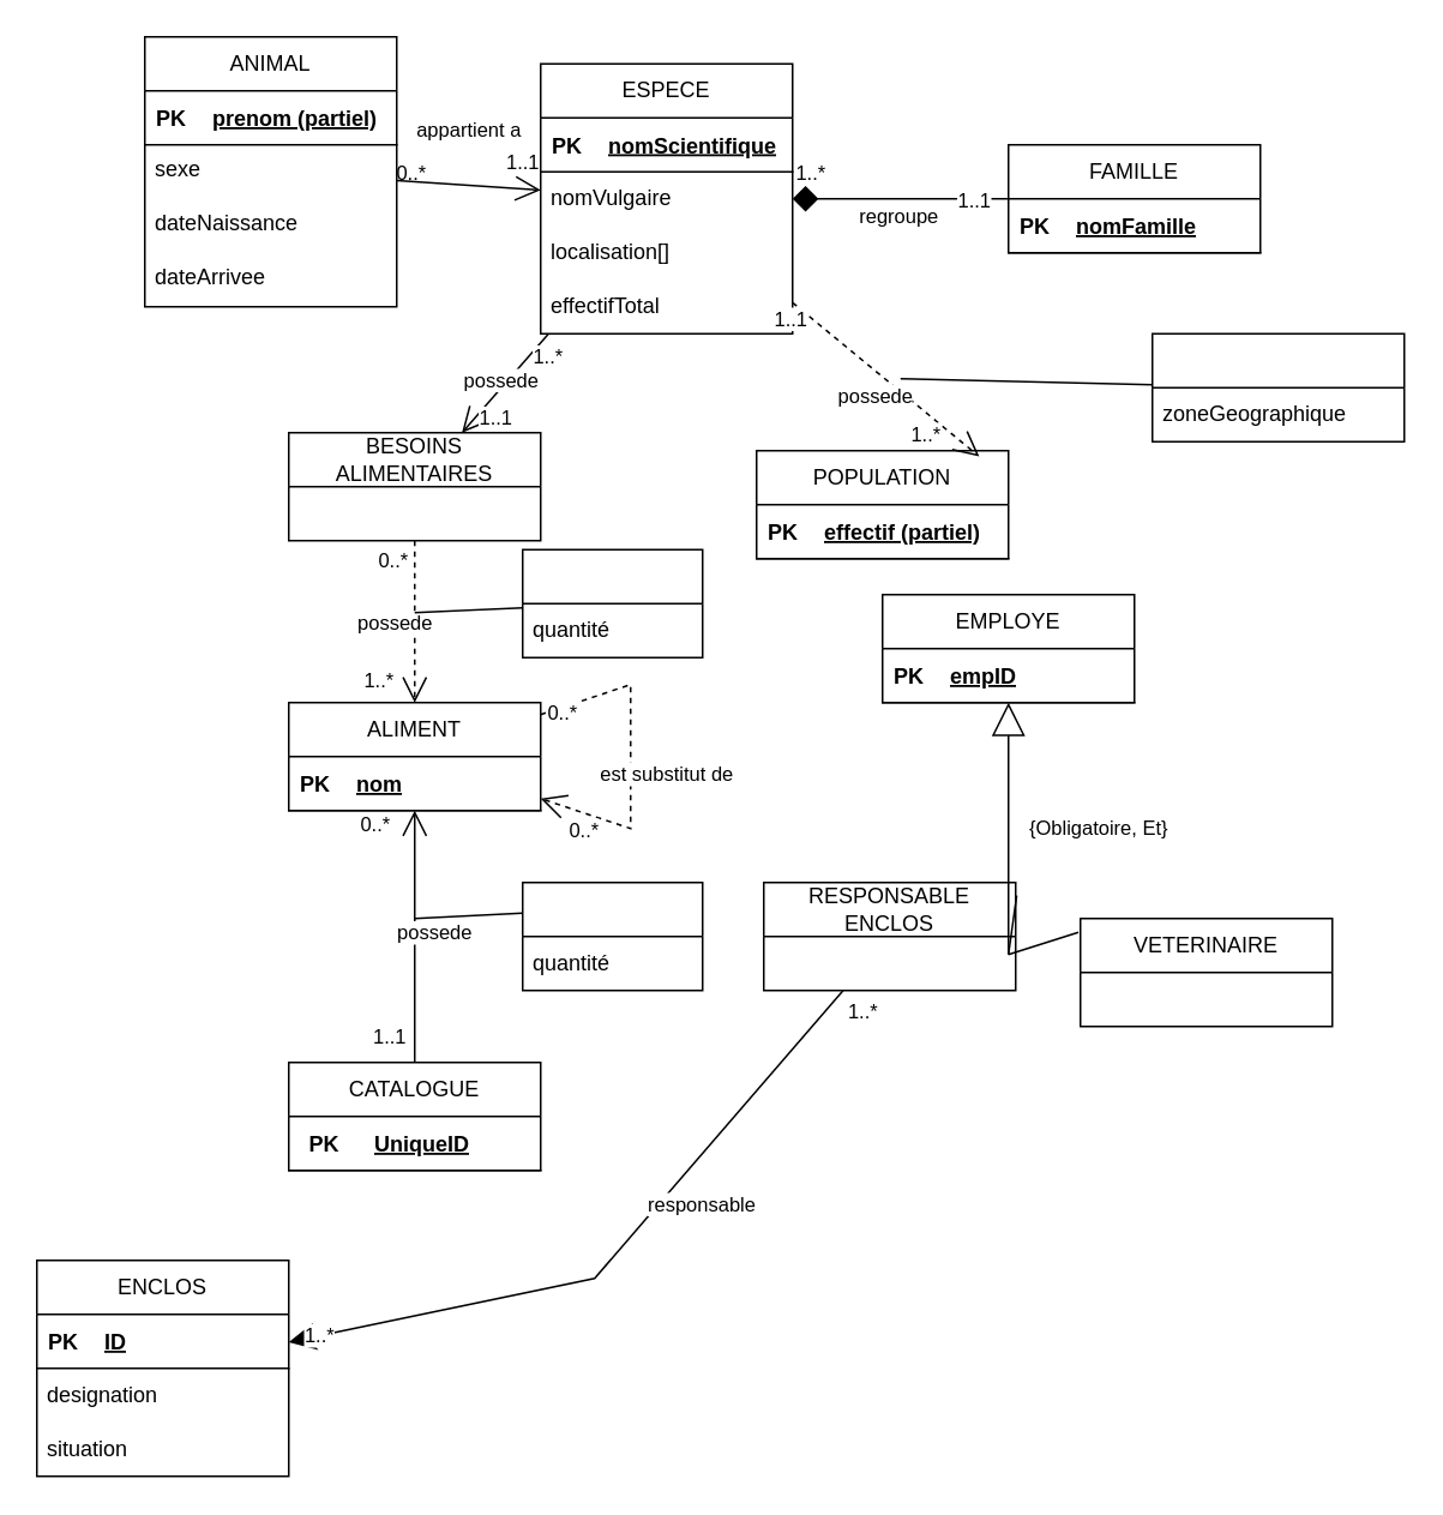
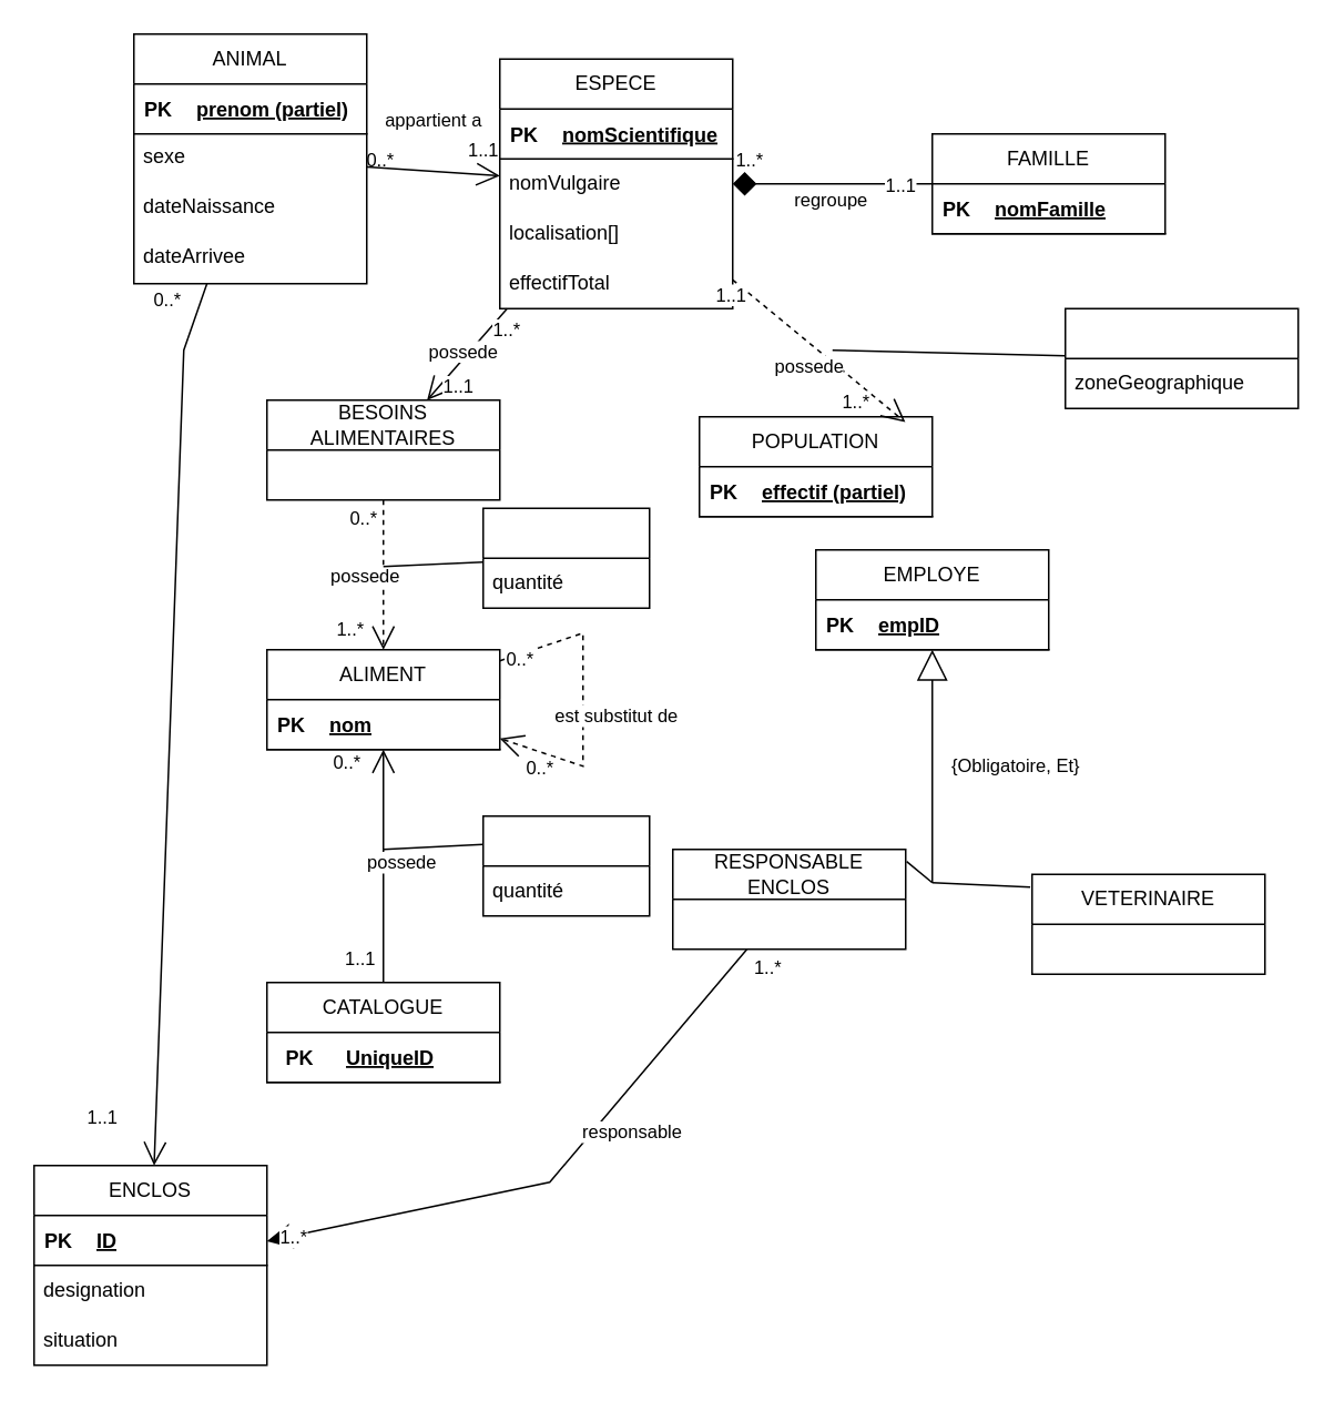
+ <mxCell id="86" value="" style="endArrow=open;endFill=1;endSize=12;html=1;rounded=0;" edge="1" parent="1" source="2" target="22"><mxGeometry width="160" relative="1" as="geometry"><mxPoint x="200" y="150" as="sourcePoint" /><mxPoint x="360" y="150" as="targetPoint" /><Array as="points"><mxPoint x="110" y="210" /></Array></mxGeometry></mxCell>
+ <mxCell id="87" value="0..*" style="edgeLabel;html=1;align=center;verticalAlign=middle;resizable=0;points=[];" vertex="1" connectable="0" parent="86"><mxGeometry x="-0.71" y="-2" relative="1" as="geometry"><mxPoint x="-7" y="-65" as="offset" /></mxGeometry></mxCell>
+ <mxCell id="88" value="1..1" style="edgeLabel;html=1;align=center;verticalAlign=middle;resizable=0;points=[];" vertex="1" connectable="0" parent="86"><mxGeometry x="0.59" y="-7" relative="1" as="geometry"><mxPoint x="-29" y="80" as="offset" /></mxGeometry></mxCell>
- <mxCell id="54" value="RESPONSABLE ENCLOS" style="swimlane;fontStyle=0;childLayout=stackLayout;horizontal=1;startSize=30;horizontalStack=0;resizeParent=1;resizeParentMax=0;resizeLast=0;collapsible=1;marginBottom=0;whiteSpace=wrap;html=1;" vertex="1" parent="1"><mxGeometry x="424" y="490" width="140" height="60" as="geometry" /></mxCell>
+ <mxCell id="54" value="RESPONSABLE ENCLOS" style="swimlane;fontStyle=0;childLayout=stackLayout;horizontal=1;startSize=30;horizontalStack=0;resizeParent=1;resizeParentMax=0;resizeLast=0;collapsible=1;marginBottom=0;whiteSpace=wrap;html=1;" vertex="1" parent="1"><mxGeometry x="404" y="510" width="140" height="60" as="geometry" /></mxCell>
- <mxCell id="55" value="VETERINAIRE" style="swimlane;fontStyle=0;childLayout=stackLayout;horizontal=1;startSize=30;horizontalStack=0;resizeParent=1;resizeParentMax=0;resizeLast=0;collapsible=1;marginBottom=0;whiteSpace=wrap;html=1;" vertex="1" parent="1"><mxGeometry x="600" y="510" width="140" height="60" as="geometry" /></mxCell>
+ <mxCell id="55" value="VETERINAIRE" style="swimlane;fontStyle=0;childLayout=stackLayout;horizontal=1;startSize=30;horizontalStack=0;resizeParent=1;resizeParentMax=0;resizeLast=0;collapsible=1;marginBottom=0;whiteSpace=wrap;html=1;" vertex="1" parent="1"><mxGeometry x="620" y="525" width="140" height="60" as="geometry" /></mxCell>
